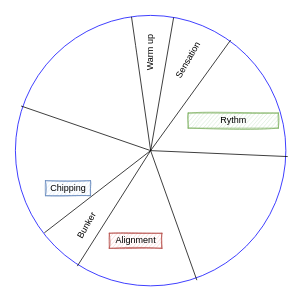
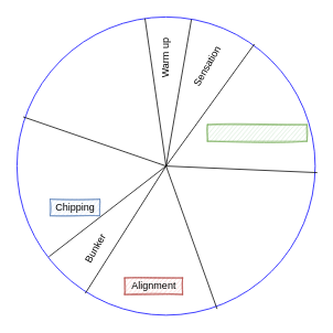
- <mxCell id="11" value="Rythm" style="text;html=1;align=center;verticalAlign=middle;resizable=0;points=[];autosize=1;strokeColor=none;fillColor=none;" vertex="1" parent="1"><mxGeometry x="285" y="150" width="50" height="20" as="geometry" /></mxCell>
- <mxCell id="13" value="Alignment" style="text;html=1;align=center;verticalAlign=middle;resizable=0;points=[];autosize=1;strokeColor=#b85450;fillColor=#f8cecc;sketch=1;" vertex="1" parent="1"><mxGeometry x="145" y="310" width="70" height="20" as="geometry" /></mxCell>
+ <mxCell id="13" value="Alignment" style="text;html=1;align=center;verticalAlign=middle;resizable=0;points=[];autosize=1;strokeColor=#b85450;fillColor=#f8cecc;sketch=1;" vertex="1" parent="1"><mxGeometry x="150" y="335" width="70" height="20" as="geometry" /></mxCell>
